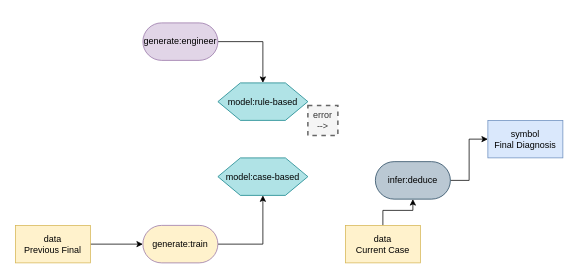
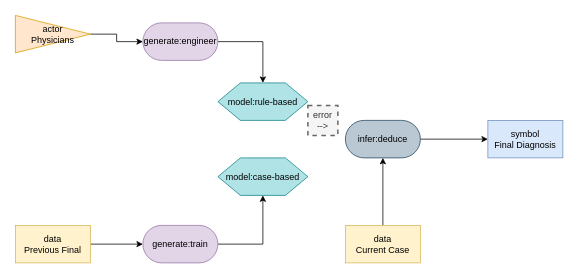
+ <mxCell id="3" value="actor&#10;Physicians" style="triangle;fillColor=#ffe6cc;strokeColor=#d79b00;" parent="1" name="actor" vertex="1"><mxGeometry x="20" y="20" width="100" height="50" as="geometry" /></mxCell>
+ <mxCell id="2" style="edgeStyle=orthogonalEdgeStyle;rounded=0;orthogonalLoop=1;jettySize=auto;html=1;entryX=0;entryY=0.5;entryDx=0;entryDy=0;" parent="1" source="3" target="5" edge="1"><mxGeometry relative="1" as="geometry" /></mxCell>
- <mxCell id="13" value="infer:deduce" style="rounded=1;whiteSpace=wrap;html=1;arcSize=50;fillColor=#bac8d3;strokeColor=#23445d;" parent="1" name="infer:deduce" vertex="1"><mxGeometry x="500" y="215" width="100" height="50" as="geometry" /></mxCell>
+ <mxCell id="13" value="infer:deduce" style="rounded=1;whiteSpace=wrap;html=1;arcSize=50;fillColor=#bac8d3;strokeColor=#23445d;" parent="1" name="infer:deduce" vertex="1"><mxGeometry x="460" y="160" width="100" height="50" as="geometry" /></mxCell>
- <mxCell id="10" value="generate:train" style="rounded=1;whiteSpace=wrap;html=1;arcSize=50;fillColor=#fff2cc;strokeColor=#9673a6;" parent="1" name="generate:train" vertex="1"><mxGeometry x="190" y="300" width="100" height="50" as="geometry" /></mxCell>
+ <mxCell id="10" value="generate:train" style="rounded=1;whiteSpace=wrap;html=1;arcSize=50;fillColor=#e1d5e7;strokeColor=#9673a6;" parent="1" name="generate:train" vertex="1"><mxGeometry x="190" y="300" width="100" height="50" as="geometry" /></mxCell>
